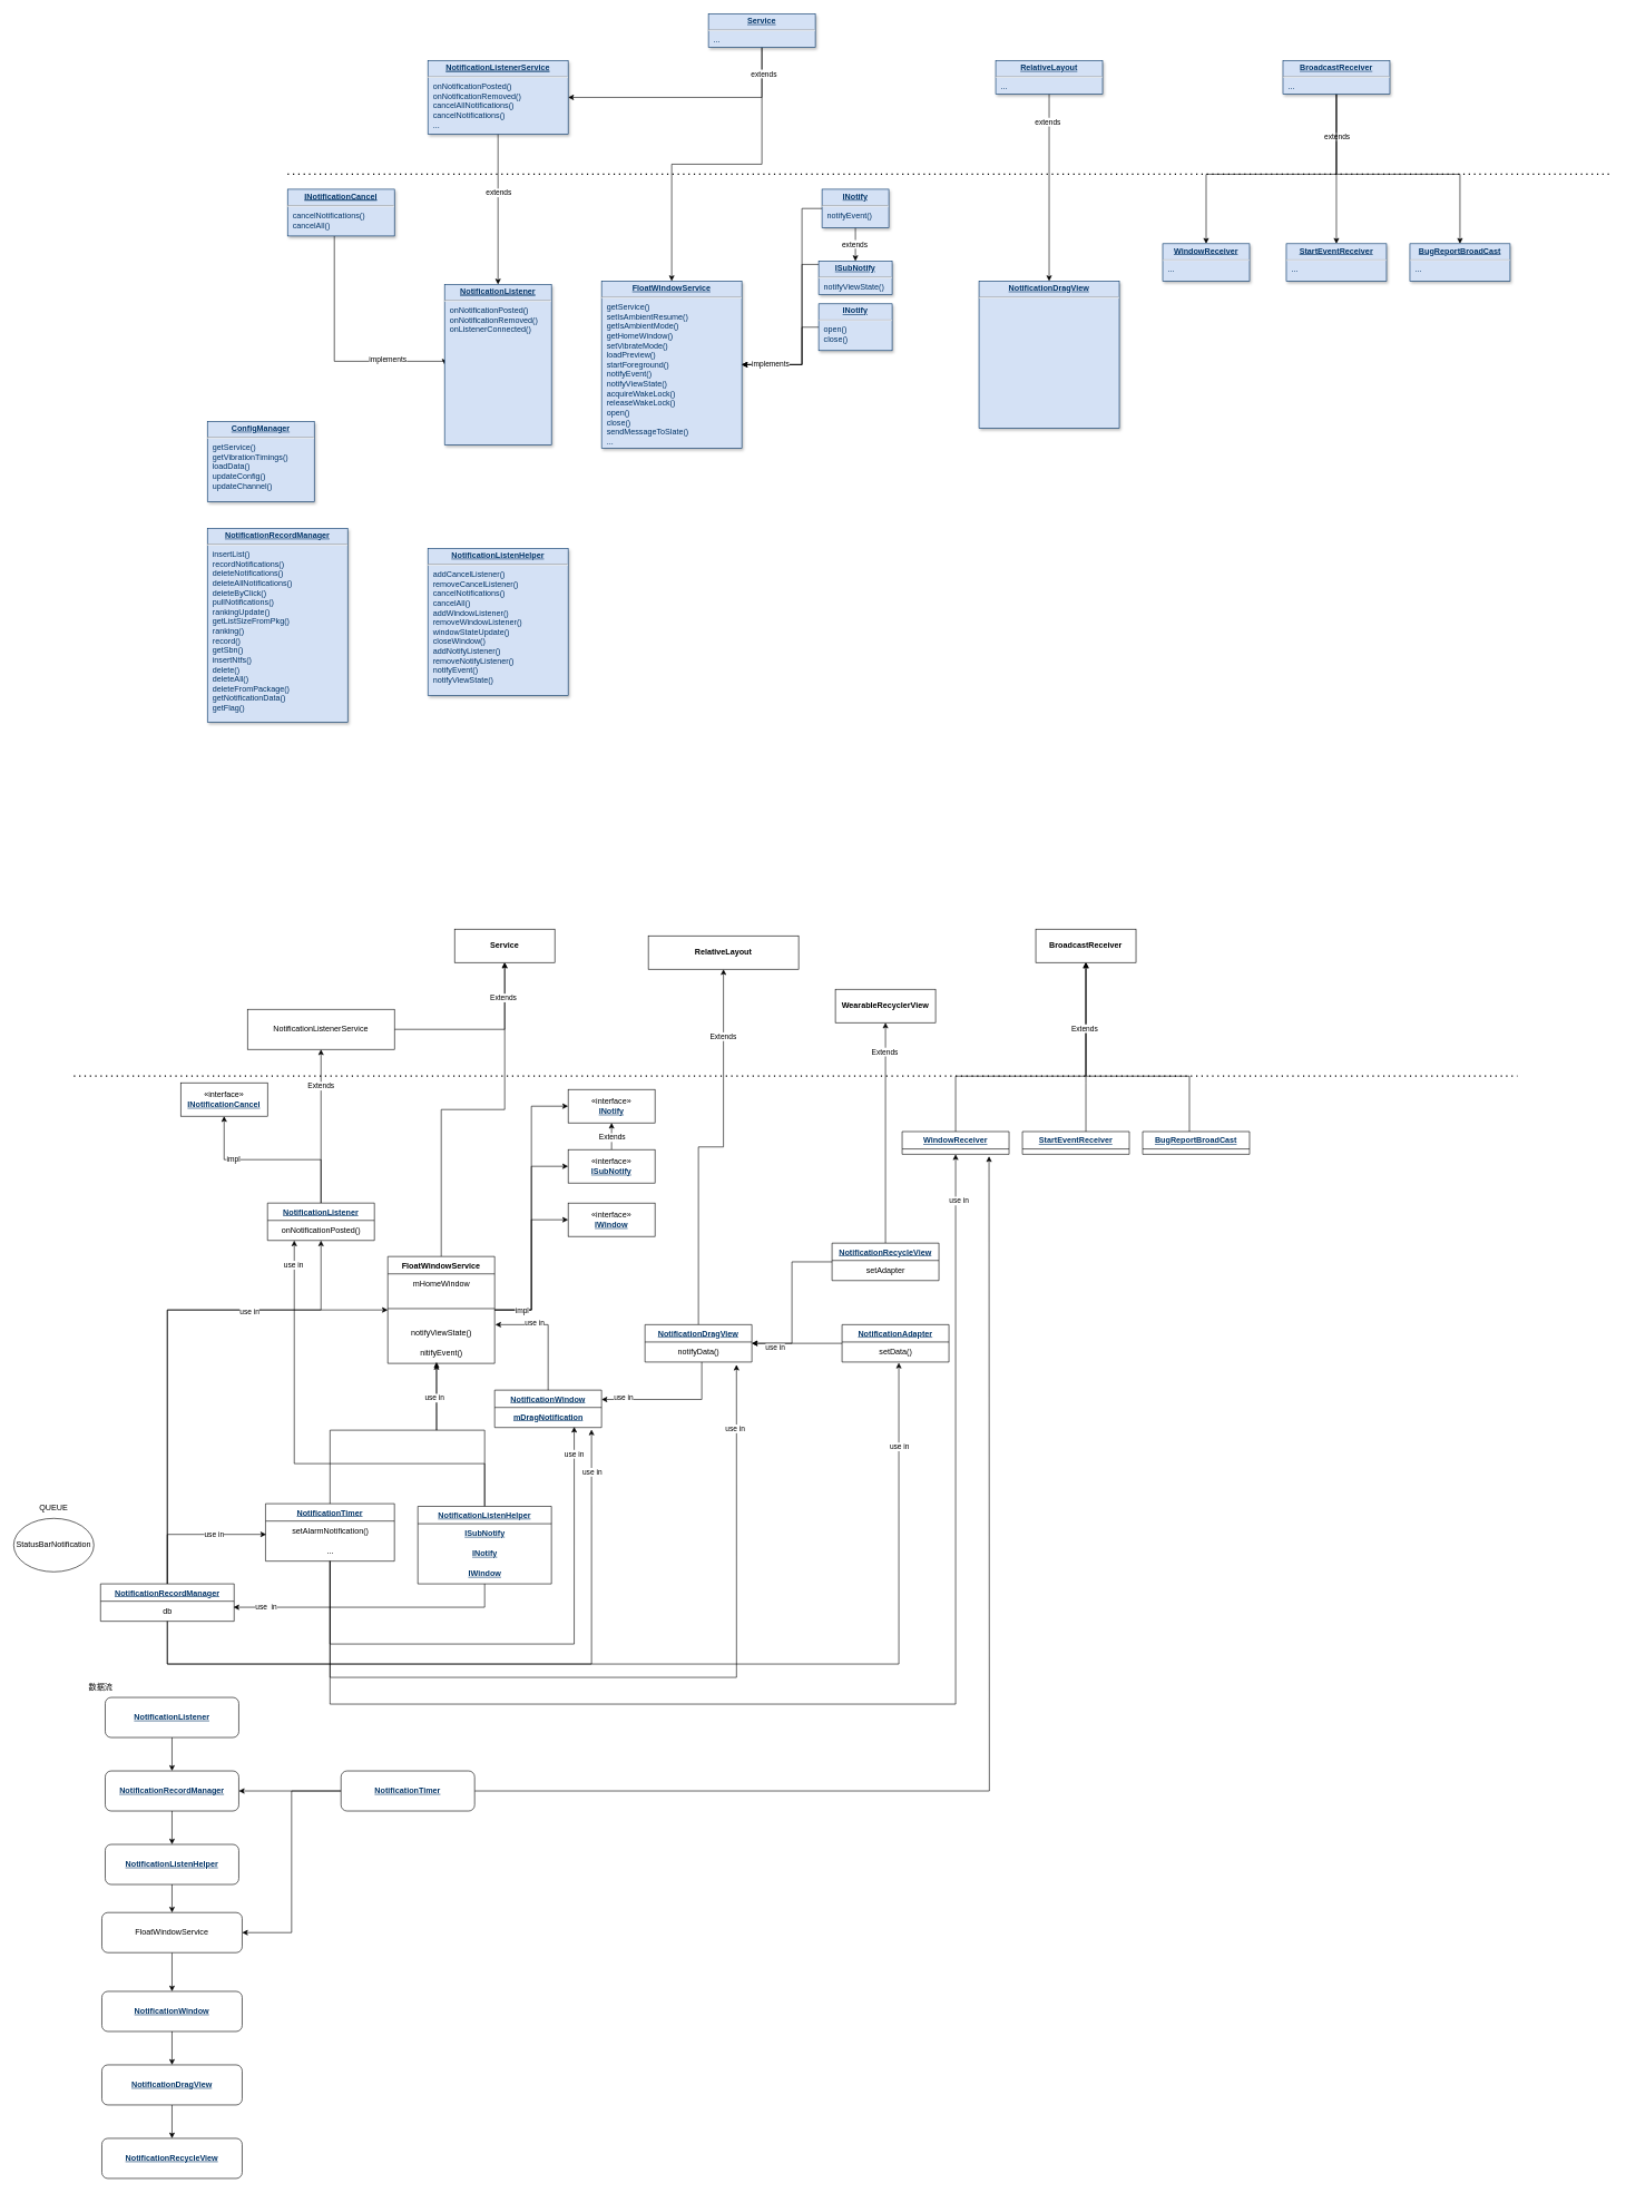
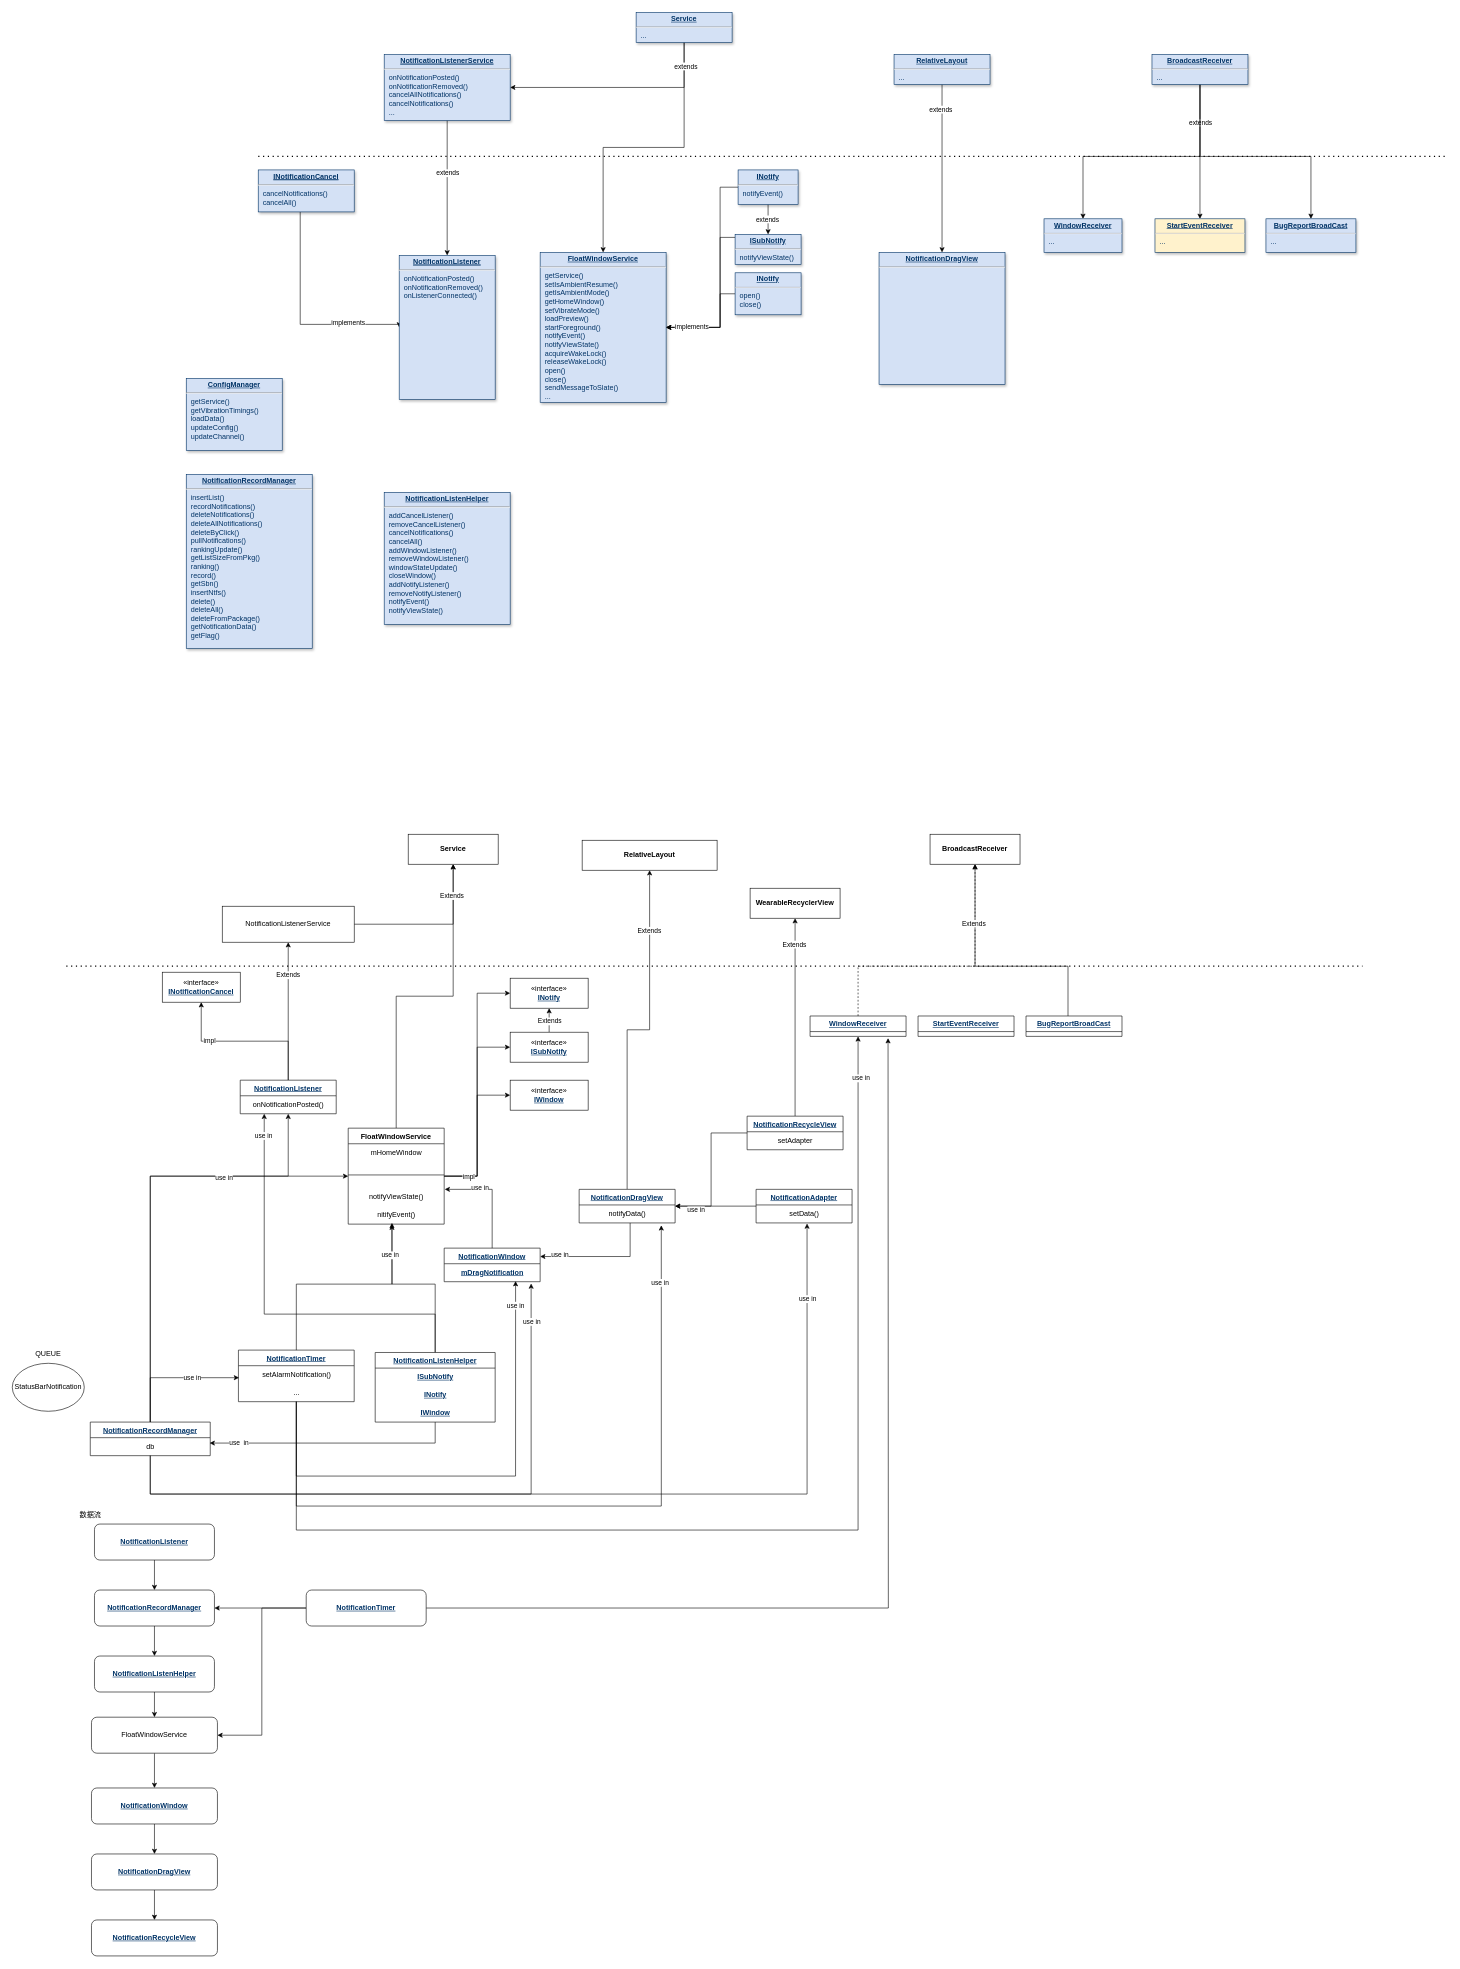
- <mxCell id="22" value="&lt;p style=&quot;margin: 4px 0px 0px; text-align: center;&quot;&gt;&lt;b&gt;&lt;u&gt;StartEventReceiver&lt;/u&gt;&lt;/b&gt;&lt;br&gt;&lt;/p&gt;&lt;hr&gt;&lt;p style=&quot;margin: 0px; margin-left: 8px;&quot;&gt;...&lt;/p&gt;" style="verticalAlign=top;align=left;overflow=fill;fontSize=12;fontFamily=Helvetica;html=1;strokeColor=#003366;shadow=1;fillColor=#D4E1F5;fontColor=#003366" parent="1" vertex="1"><mxGeometry x="1925" y="364" width="150" height="56" as="geometry" /></mxCell>
+ <mxCell id="22" value="&lt;p style=&quot;margin: 4px 0px 0px; text-align: center;&quot;&gt;&lt;b&gt;&lt;u&gt;StartEventReceiver&lt;/u&gt;&lt;/b&gt;&lt;br&gt;&lt;/p&gt;&lt;hr&gt;&lt;p style=&quot;margin: 0px; margin-left: 8px;&quot;&gt;...&lt;/p&gt;" style="verticalAlign=top;align=left;overflow=fill;fontSize=12;fontFamily=Helvetica;html=1;strokeColor=#003366;shadow=1;fillColor=#fff2cc;fontColor=#003366;" parent="1" vertex="1"><mxGeometry x="1925" y="364" width="150" height="56" as="geometry" /></mxCell>
- <mxCell id="68" style="edgeStyle=orthogonalEdgeStyle;rounded=0;orthogonalLoop=1;jettySize=auto;html=1;entryX=0.5;entryY=1;entryDx=0;entryDy=0;" edge="1" parent="1" source="69" target="61"><mxGeometry relative="1" as="geometry"><Array as="points"><mxPoint x="1430" y="1610" /><mxPoint x="1625" y="1610" /></Array></mxGeometry></mxCell>
+ <mxCell id="68" style="edgeStyle=orthogonalEdgeStyle;rounded=0;orthogonalLoop=1;jettySize=auto;html=1;entryX=0.5;entryY=1;entryDx=0;entryDy=0;dashed=1;" edge="1" parent="1" source="69" target="61"><mxGeometry relative="1" as="geometry"><Array as="points"><mxPoint x="1430" y="1610" /><mxPoint x="1625" y="1610" /></Array></mxGeometry></mxCell>
- <mxCell id="70" style="edgeStyle=orthogonalEdgeStyle;rounded=0;orthogonalLoop=1;jettySize=auto;html=1;entryX=0.5;entryY=1;entryDx=0;entryDy=0;" edge="1" parent="1" source="71" target="61"><mxGeometry relative="1" as="geometry"><Array as="points"><mxPoint x="1625" y="1620" /><mxPoint x="1625" y="1620" /></Array></mxGeometry></mxCell>
